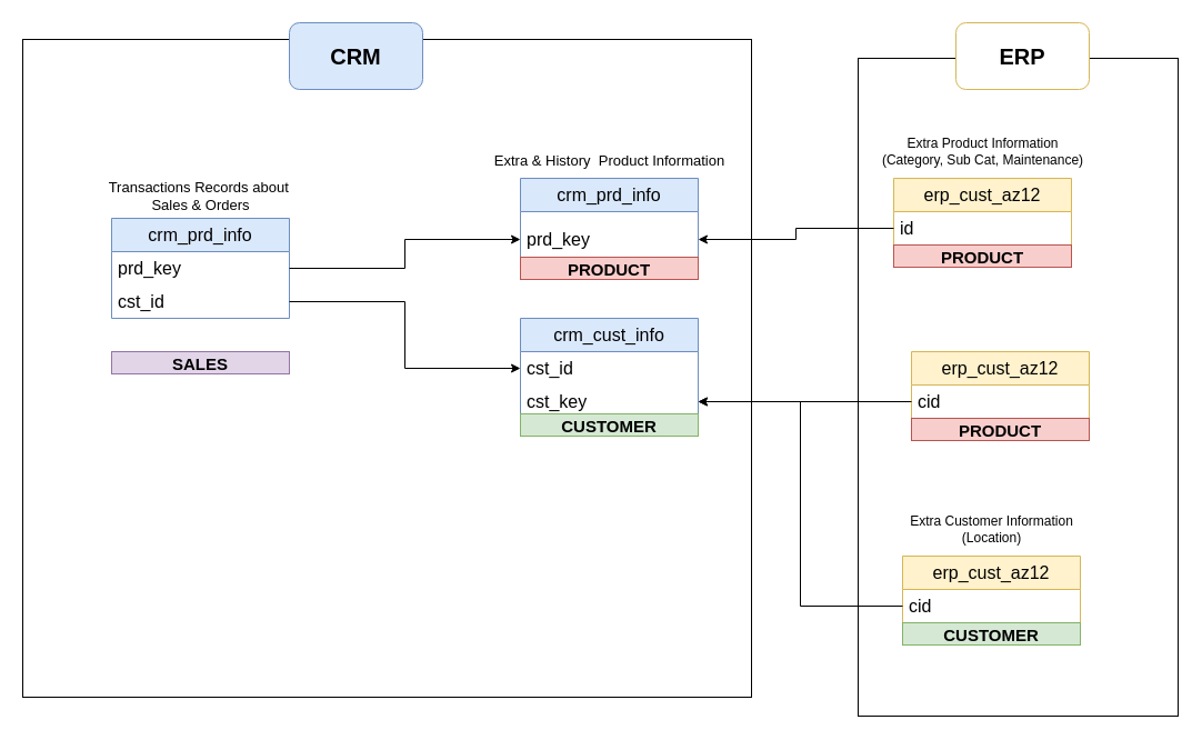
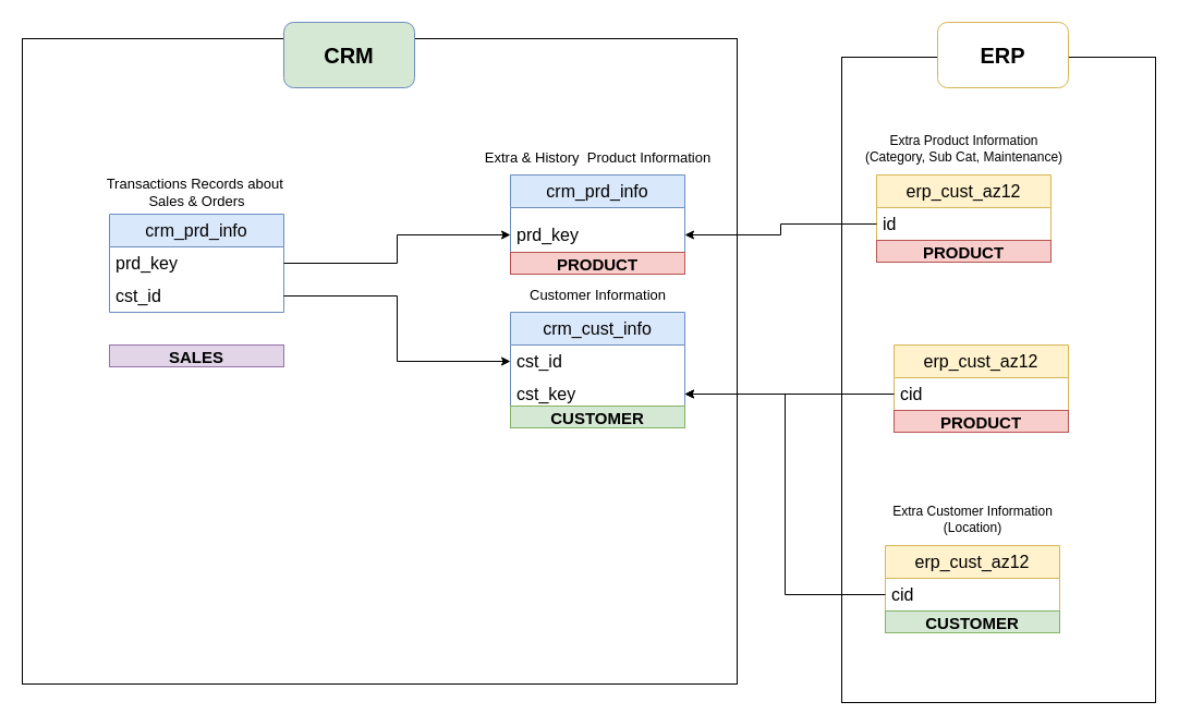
- <mxCell id="27" value="CRM" style="rounded=1;whiteSpace=wrap;html=1;fillColor=#dae8fc;strokeColor=#6c8ebf;fontSize=20;fontStyle=1" parent="1" vertex="1"><mxGeometry x="260" y="20" width="120" height="60" as="geometry" /></mxCell>
+ <mxCell id="27" value="CRM" style="rounded=1;whiteSpace=wrap;html=1;fillColor=#d5e8d4;strokeColor=#6c8ebf;fontSize=20;fontStyle=1;" parent="1" vertex="1"><mxGeometry x="260" y="20" width="120" height="60" as="geometry" /></mxCell>
+ <mxCell id="5" value="Customer Information" style="text;html=1;align=center;verticalAlign=middle;resizable=0;points=[];autosize=1;strokeColor=none;fillColor=none;fontSize=13;" parent="1" vertex="1"><mxGeometry x="468" y="254" width="160" height="32" as="geometry" /></mxCell>
